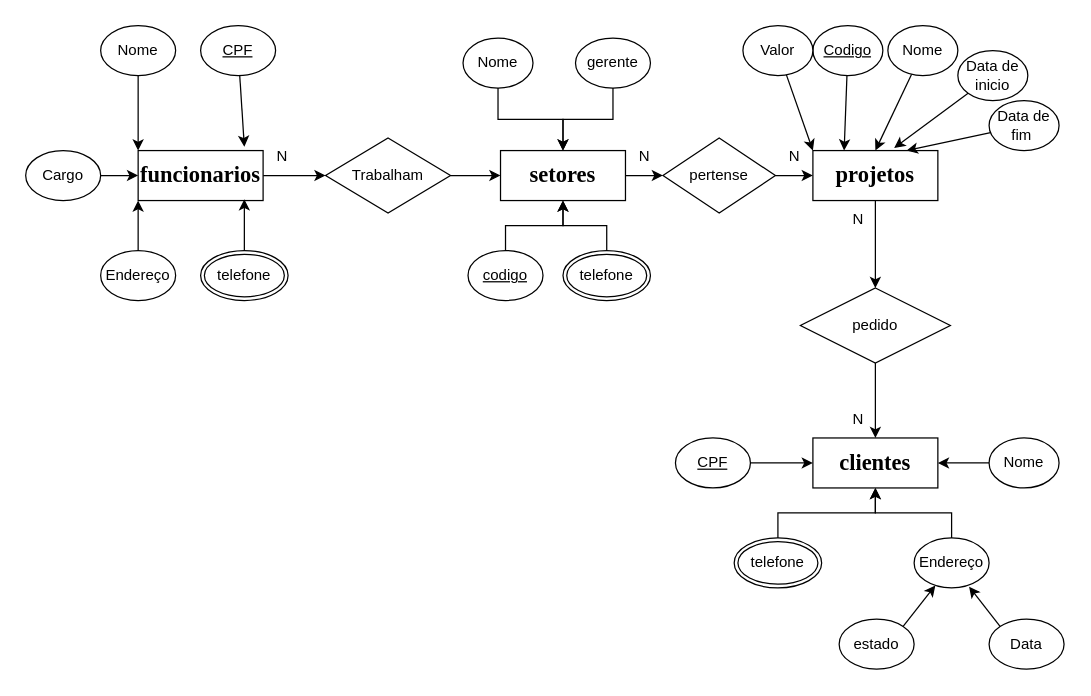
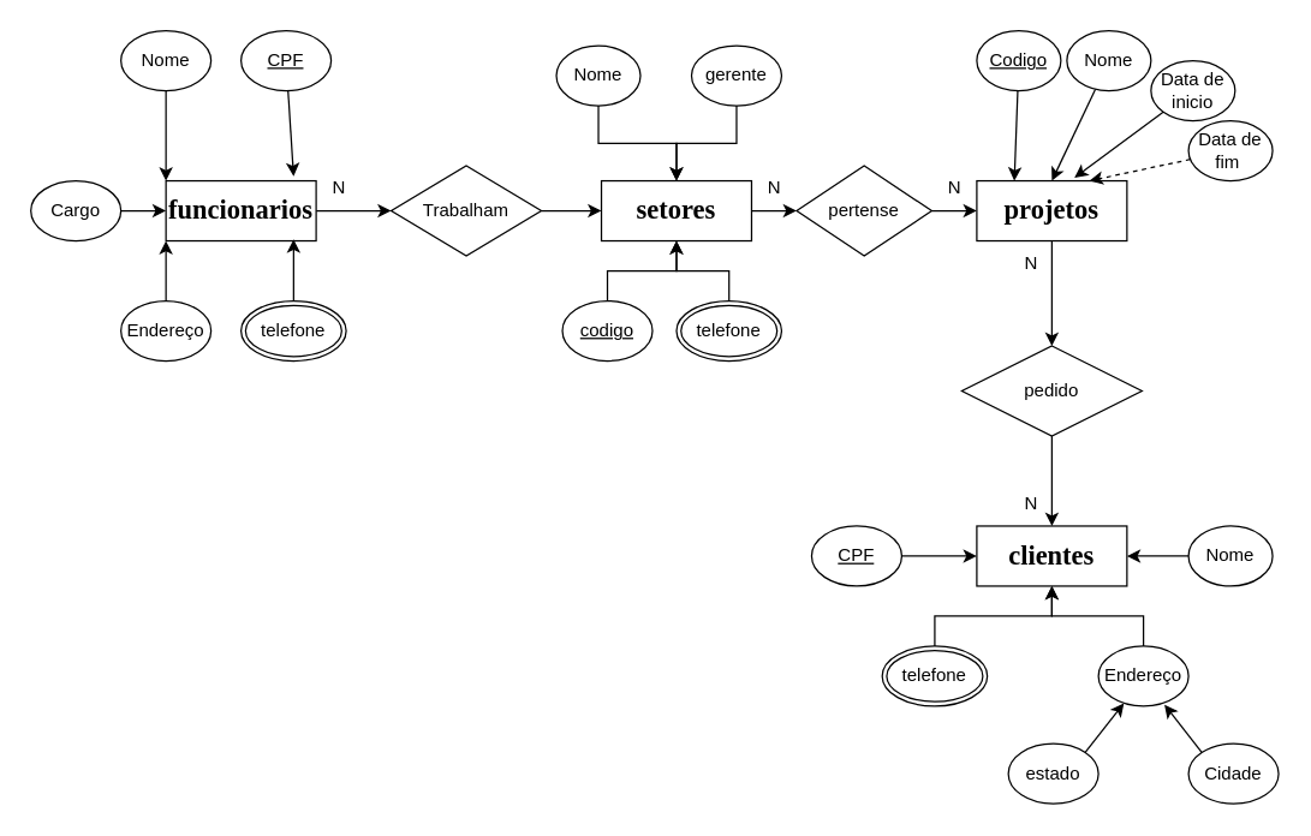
- <mxCell id="41" value="Valor" style="ellipse;whiteSpace=wrap;html=1;align=center;" vertex="1" parent="1"><mxGeometry x="594" y="20" width="56" height="40" as="geometry" /></mxCell>
- <mxCell id="40" style="rounded=0;orthogonalLoop=1;jettySize=auto;html=1;entryX=0;entryY=0;entryDx=0;entryDy=0;" edge="1" parent="1" source="41" target="4"><mxGeometry relative="1" as="geometry" /></mxCell>
- <mxCell id="34" style="rounded=0;orthogonalLoop=1;jettySize=auto;html=1;entryX=0.75;entryY=0;entryDx=0;entryDy=0;" edge="1" parent="1" source="35" target="4"><mxGeometry relative="1" as="geometry" /></mxCell>
+ <mxCell id="34" style="rounded=0;orthogonalLoop=1;jettySize=auto;html=1;entryX=0.75;entryY=0;entryDx=0;entryDy=0;dashed=1;" edge="1" parent="1" source="35" target="4"><mxGeometry relative="1" as="geometry" /></mxCell>
- <mxCell id="51" value="Data" style="ellipse;whiteSpace=wrap;html=1;align=center;" vertex="1" parent="1"><mxGeometry x="791" y="495" width="60" height="40" as="geometry" /></mxCell>
+ <mxCell id="51" value="Cidade" style="ellipse;whiteSpace=wrap;html=1;align=center;" vertex="1" parent="1"><mxGeometry x="791" y="495" width="60" height="40" as="geometry" /></mxCell>
